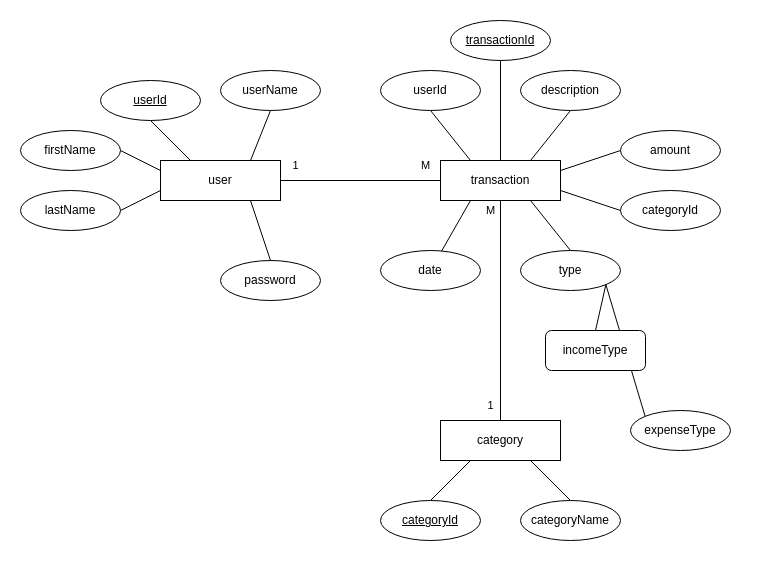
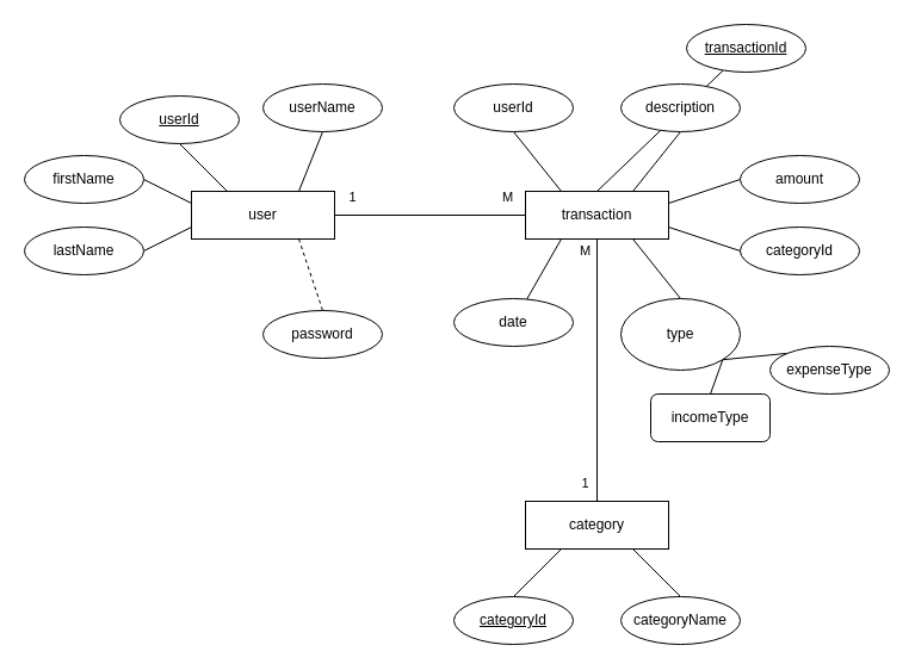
- <mxCell id="17" value="&lt;u&gt;transactionId&lt;/u&gt;" style="ellipse;whiteSpace=wrap;html=1;align=center;" vertex="1" parent="1"><mxGeometry x="450" y="20" width="100" height="40" as="geometry" /></mxCell>
+ <mxCell id="17" value="&lt;u&gt;transactionId&lt;/u&gt;" style="ellipse;whiteSpace=wrap;html=1;align=center;" vertex="1" parent="1"><mxGeometry x="575" y="20" width="100" height="40" as="geometry" /></mxCell>
- <mxCell id="33" value="" style="endArrow=none;html=1;rounded=0;strokeColor=default;align=center;verticalAlign=middle;fontFamily=Helvetica;fontSize=11;fontColor=default;labelBackgroundColor=default;entryX=0.5;entryY=0;entryDx=0;entryDy=0;exitX=0.75;exitY=1;exitDx=0;exitDy=0;" edge="1" parent="1" source="3" target="11"><mxGeometry width="50" height="50" relative="1" as="geometry"><mxPoint x="345" y="380" as="sourcePoint" /><mxPoint x="395" y="330" as="targetPoint" /></mxGeometry></mxCell>
+ <mxCell id="33" value="" style="endArrow=none;html=1;rounded=0;strokeColor=default;align=center;verticalAlign=middle;fontFamily=Helvetica;fontSize=11;fontColor=default;labelBackgroundColor=default;entryX=0.5;entryY=0;entryDx=0;entryDy=0;exitX=0.75;exitY=1;exitDx=0;exitDy=0;dashed=1;" edge="1" parent="1" source="3" target="11"><mxGeometry width="50" height="50" relative="1" as="geometry"><mxPoint x="345" y="380" as="sourcePoint" /><mxPoint x="395" y="330" as="targetPoint" /></mxGeometry></mxCell>
- <mxCell id="20" value="type" style="ellipse;whiteSpace=wrap;html=1;align=center;" vertex="1" parent="1"><mxGeometry x="520" y="250" width="100" height="40" as="geometry" /></mxCell>
+ <mxCell id="20" value="type" style="ellipse;whiteSpace=wrap;html=1;align=center;" vertex="1" parent="1"><mxGeometry x="520" y="250" width="100" height="60" as="geometry" /></mxCell>
- <mxCell id="40" value="expenseType" style="ellipse;whiteSpace=wrap;html=1;align=center;" vertex="1" parent="1"><mxGeometry x="630" y="410" width="100" height="40" as="geometry" /></mxCell>
+ <mxCell id="40" value="expenseType" style="ellipse;whiteSpace=wrap;html=1;align=center;" vertex="1" parent="1"><mxGeometry x="645" y="290" width="100" height="40" as="geometry" /></mxCell>
